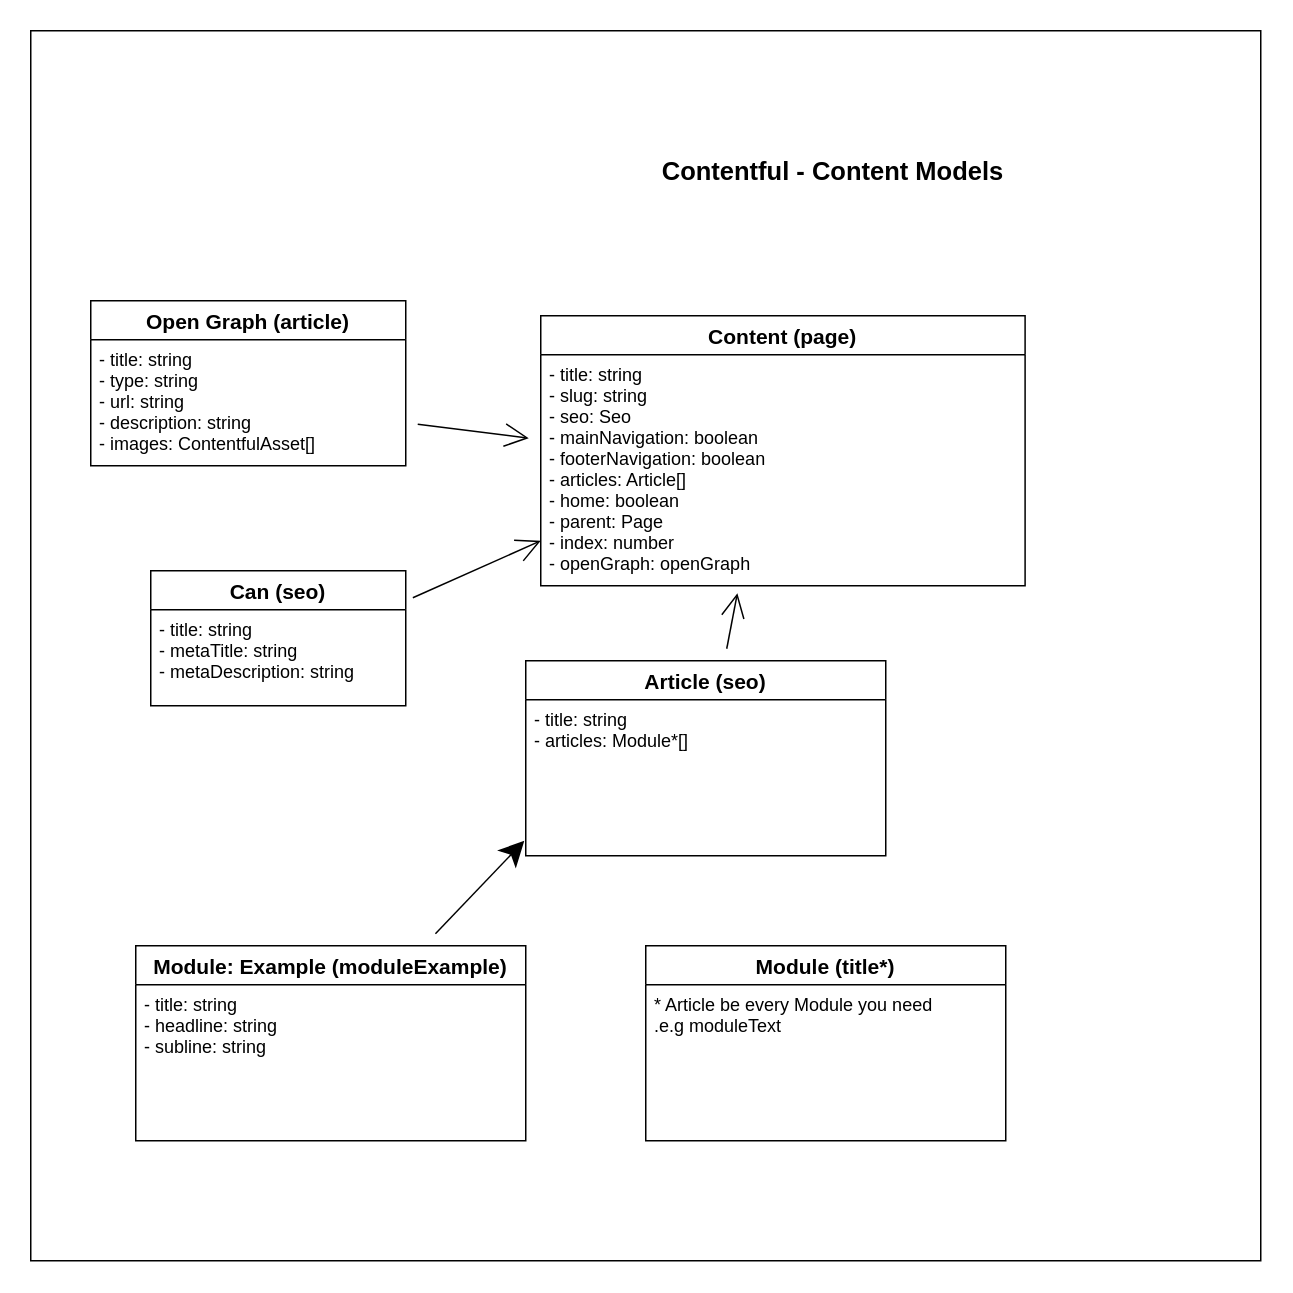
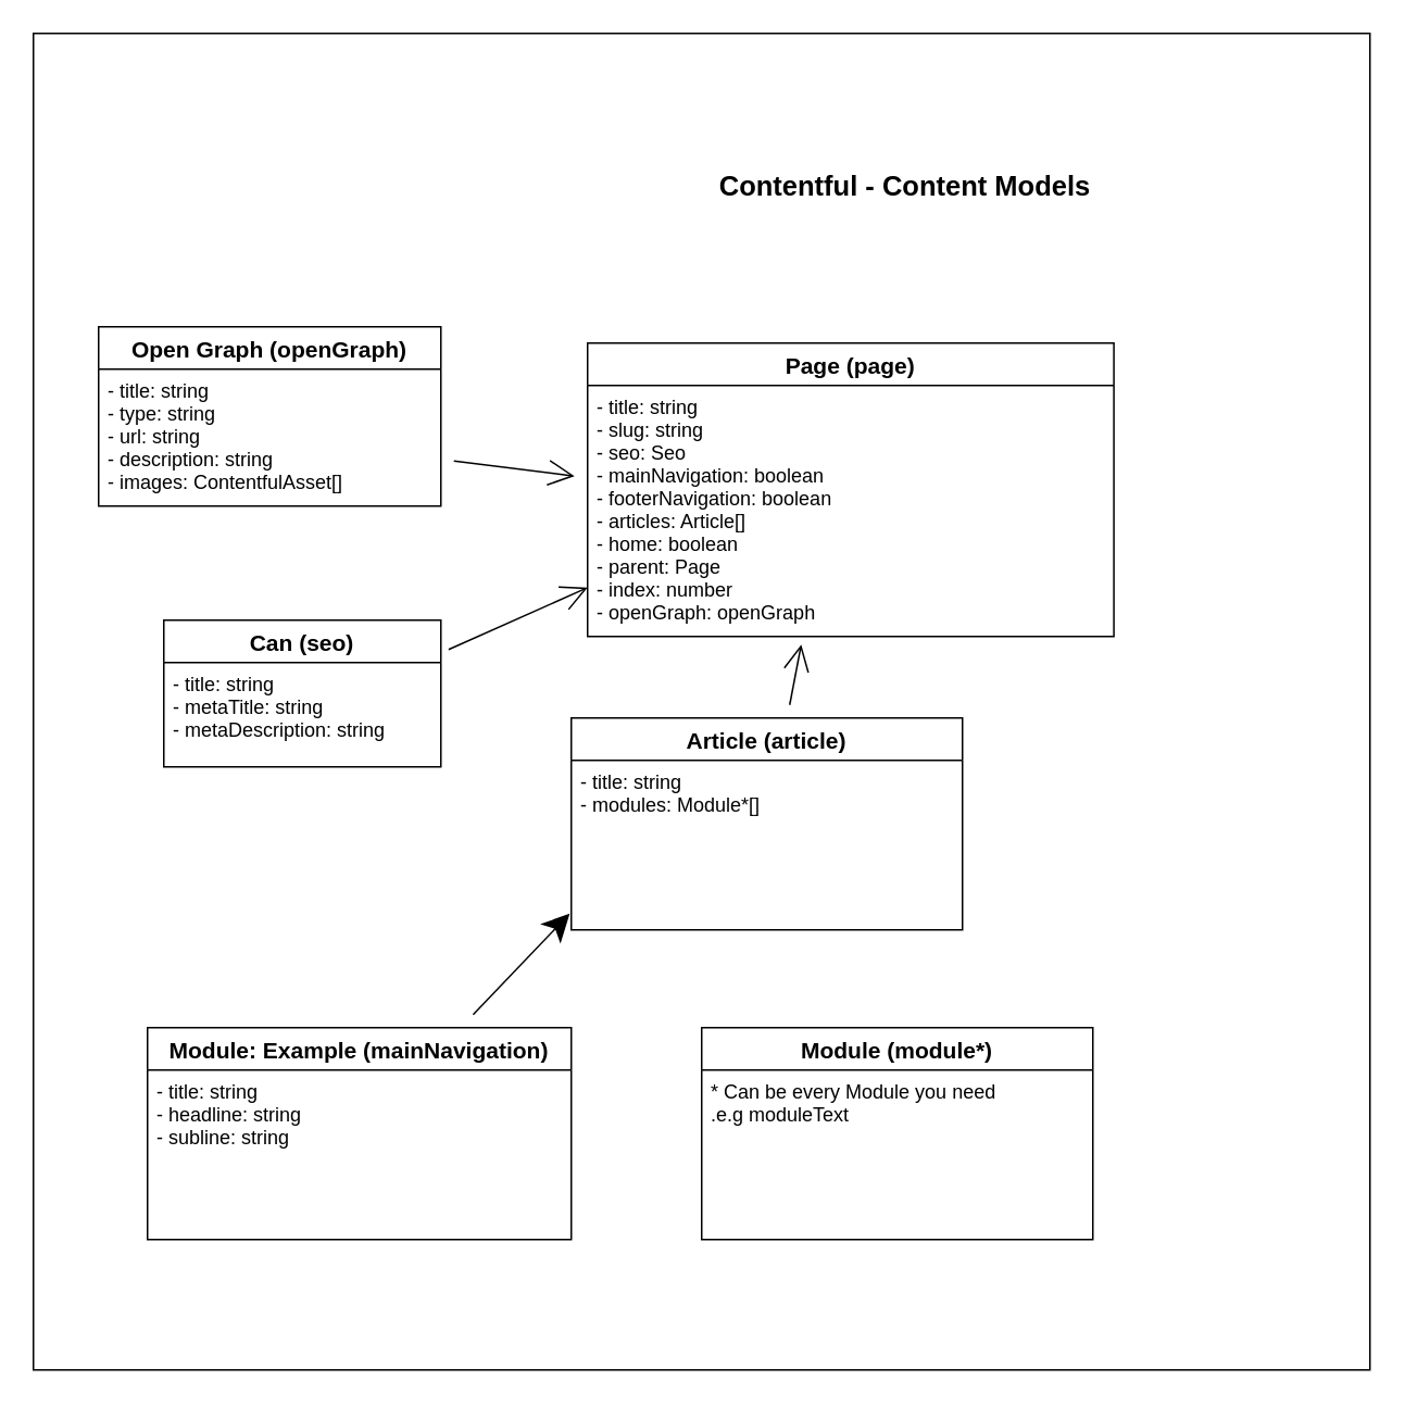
- <mxCell id="17" value="Open Graph (article)" style="swimlane;fontStyle=1;childLayout=stackLayout;horizontal=1;startSize=26;horizontalStack=0;resizeParent=1;resizeParentMax=0;resizeLast=0;collapsible=1;marginBottom=0;align=center;fontSize=14;" parent="1" vertex="1"><mxGeometry x="60" y="200" width="210" height="110" as="geometry" /></mxCell>
+ <mxCell id="17" value="Open Graph (openGraph)" style="swimlane;fontStyle=1;childLayout=stackLayout;horizontal=1;startSize=26;horizontalStack=0;resizeParent=1;resizeParentMax=0;resizeLast=0;collapsible=1;marginBottom=0;align=center;fontSize=14;" parent="1" vertex="1"><mxGeometry x="60" y="200" width="210" height="110" as="geometry" /></mxCell>
- <mxCell id="4" value="Content (page)" style="swimlane;fontStyle=1;childLayout=stackLayout;horizontal=1;startSize=26;horizontalStack=0;resizeParent=1;resizeParentMax=0;resizeLast=0;collapsible=1;marginBottom=0;align=center;fontSize=14;" parent="3" vertex="1"><mxGeometry x="260" width="322.9" height="180" as="geometry" /></mxCell>
+ <mxCell id="4" value="Page (page)" style="swimlane;fontStyle=1;childLayout=stackLayout;horizontal=1;startSize=26;horizontalStack=0;resizeParent=1;resizeParentMax=0;resizeLast=0;collapsible=1;marginBottom=0;align=center;fontSize=14;" parent="3" vertex="1"><mxGeometry x="260" width="322.9" height="180" as="geometry" /></mxCell>
- <mxCell id="9" value="Article (seo)" style="swimlane;fontStyle=1;childLayout=stackLayout;horizontal=1;startSize=26;horizontalStack=0;resizeParent=1;resizeParentMax=0;resizeLast=0;collapsible=1;marginBottom=0;align=center;fontSize=14;" parent="3" vertex="1"><mxGeometry x="250" y="230" width="240" height="130" as="geometry" /></mxCell>
+ <mxCell id="9" value="Article (article)" style="swimlane;fontStyle=1;childLayout=stackLayout;horizontal=1;startSize=26;horizontalStack=0;resizeParent=1;resizeParentMax=0;resizeLast=0;collapsible=1;marginBottom=0;align=center;fontSize=14;" parent="3" vertex="1"><mxGeometry x="250" y="230" width="240" height="130" as="geometry" /></mxCell>
- <mxCell id="10" value="- title: string&#10;- articles: Module*[]&#10;" style="text;strokeColor=none;fillColor=none;spacingLeft=4;spacingRight=4;overflow=hidden;rotatable=0;points=[[0,0.5],[1,0.5]];portConstraint=eastwest;fontSize=12;" parent="9" vertex="1"><mxGeometry y="26" width="240" height="104" as="geometry" /></mxCell>
+ <mxCell id="10" value="- title: string&#10;- modules: Module*[]&#10;" style="text;strokeColor=none;fillColor=none;spacingLeft=4;spacingRight=4;overflow=hidden;rotatable=0;points=[[0,0.5],[1,0.5]];portConstraint=eastwest;fontSize=12;" parent="9" vertex="1"><mxGeometry y="26" width="240" height="104" as="geometry" /></mxCell>
- <mxCell id="15" value="Module: Example (moduleExample)" style="swimlane;fontStyle=1;childLayout=stackLayout;horizontal=1;startSize=26;horizontalStack=0;resizeParent=1;resizeParentMax=0;resizeLast=0;collapsible=1;marginBottom=0;align=center;fontSize=14;" parent="1" vertex="1"><mxGeometry x="90" y="630" width="260" height="130" as="geometry" /></mxCell>
+ <mxCell id="15" value="Module: Example (mainNavigation)" style="swimlane;fontStyle=1;childLayout=stackLayout;horizontal=1;startSize=26;horizontalStack=0;resizeParent=1;resizeParentMax=0;resizeLast=0;collapsible=1;marginBottom=0;align=center;fontSize=14;" parent="1" vertex="1"><mxGeometry x="90" y="630" width="260" height="130" as="geometry" /></mxCell>
- <mxCell id="11" value="Module (title*)" style="swimlane;fontStyle=1;childLayout=stackLayout;horizontal=1;startSize=26;horizontalStack=0;resizeParent=1;resizeParentMax=0;resizeLast=0;collapsible=1;marginBottom=0;align=center;fontSize=14;" parent="3" vertex="1"><mxGeometry x="330" y="420" width="240" height="130" as="geometry" /></mxCell>
+ <mxCell id="11" value="Module (module*)" style="swimlane;fontStyle=1;childLayout=stackLayout;horizontal=1;startSize=26;horizontalStack=0;resizeParent=1;resizeParentMax=0;resizeLast=0;collapsible=1;marginBottom=0;align=center;fontSize=14;" parent="3" vertex="1"><mxGeometry x="330" y="420" width="240" height="130" as="geometry" /></mxCell>
- <mxCell id="12" value="* Article be every Module you need &#10;.e.g moduleText" style="text;strokeColor=none;fillColor=none;spacingLeft=4;spacingRight=4;overflow=hidden;rotatable=0;points=[[0,0.5],[1,0.5]];portConstraint=eastwest;fontSize=12;" parent="11" vertex="1"><mxGeometry y="26" width="240" height="104" as="geometry" /></mxCell>
+ <mxCell id="12" value="* Can be every Module you need &#10;.e.g moduleText" style="text;strokeColor=none;fillColor=none;spacingLeft=4;spacingRight=4;overflow=hidden;rotatable=0;points=[[0,0.5],[1,0.5]];portConstraint=eastwest;fontSize=12;" parent="11" vertex="1"><mxGeometry y="26" width="240" height="104" as="geometry" /></mxCell>
